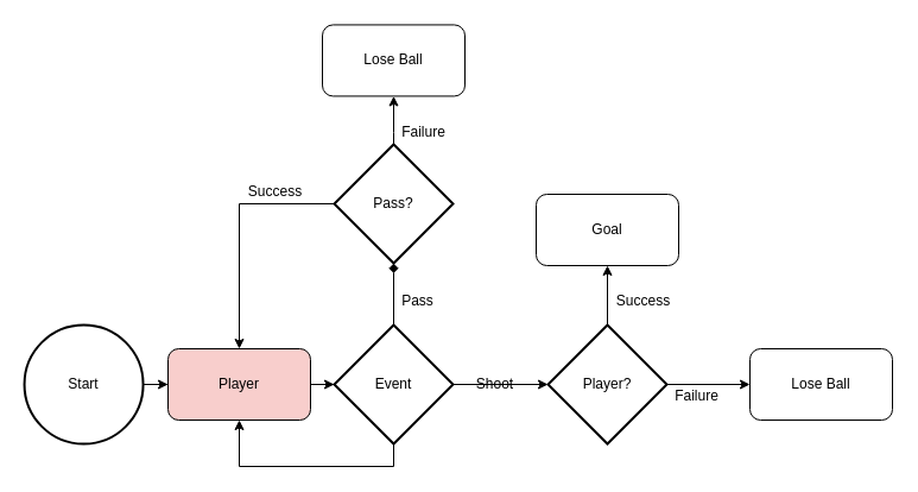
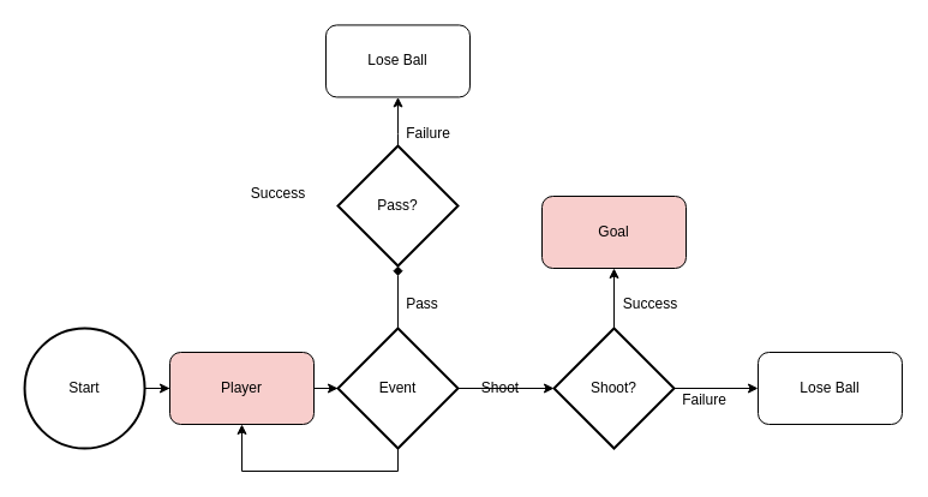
- <mxCell id="10" value="" style="edgeStyle=orthogonalEdgeStyle;rounded=0;orthogonalLoop=1;jettySize=auto;html=1;entryX=0.5;entryY=0;entryDx=0;entryDy=0;" edge="1" parent="1" source="12" target="5"><mxGeometry relative="1" as="geometry"><mxPoint x="261.143" y="23" as="targetPoint" /></mxGeometry></mxCell>
- <mxCell id="21" value="Goal" style="rounded=1;whiteSpace=wrap;html=1;" vertex="1" parent="1"><mxGeometry x="451" y="163" width="120" height="60" as="geometry" /></mxCell>
+ <mxCell id="21" value="Goal" style="rounded=1;whiteSpace=wrap;html=1;fillColor=#f8cecc;" vertex="1" parent="1"><mxGeometry x="451" y="163" width="120" height="60" as="geometry" /></mxCell>
- <mxCell id="15" value="&lt;div&gt;Player?&lt;/div&gt;" style="strokeWidth=2;html=1;shape=mxgraph.flowchart.decision;whiteSpace=wrap;" vertex="1" parent="1"><mxGeometry x="461" y="273" width="100" height="100" as="geometry" /></mxCell>
+ <mxCell id="15" value="&lt;div&gt;Shoot?&lt;/div&gt;" style="strokeWidth=2;html=1;shape=mxgraph.flowchart.decision;whiteSpace=wrap;" vertex="1" parent="1"><mxGeometry x="461" y="273" width="100" height="100" as="geometry" /></mxCell>
